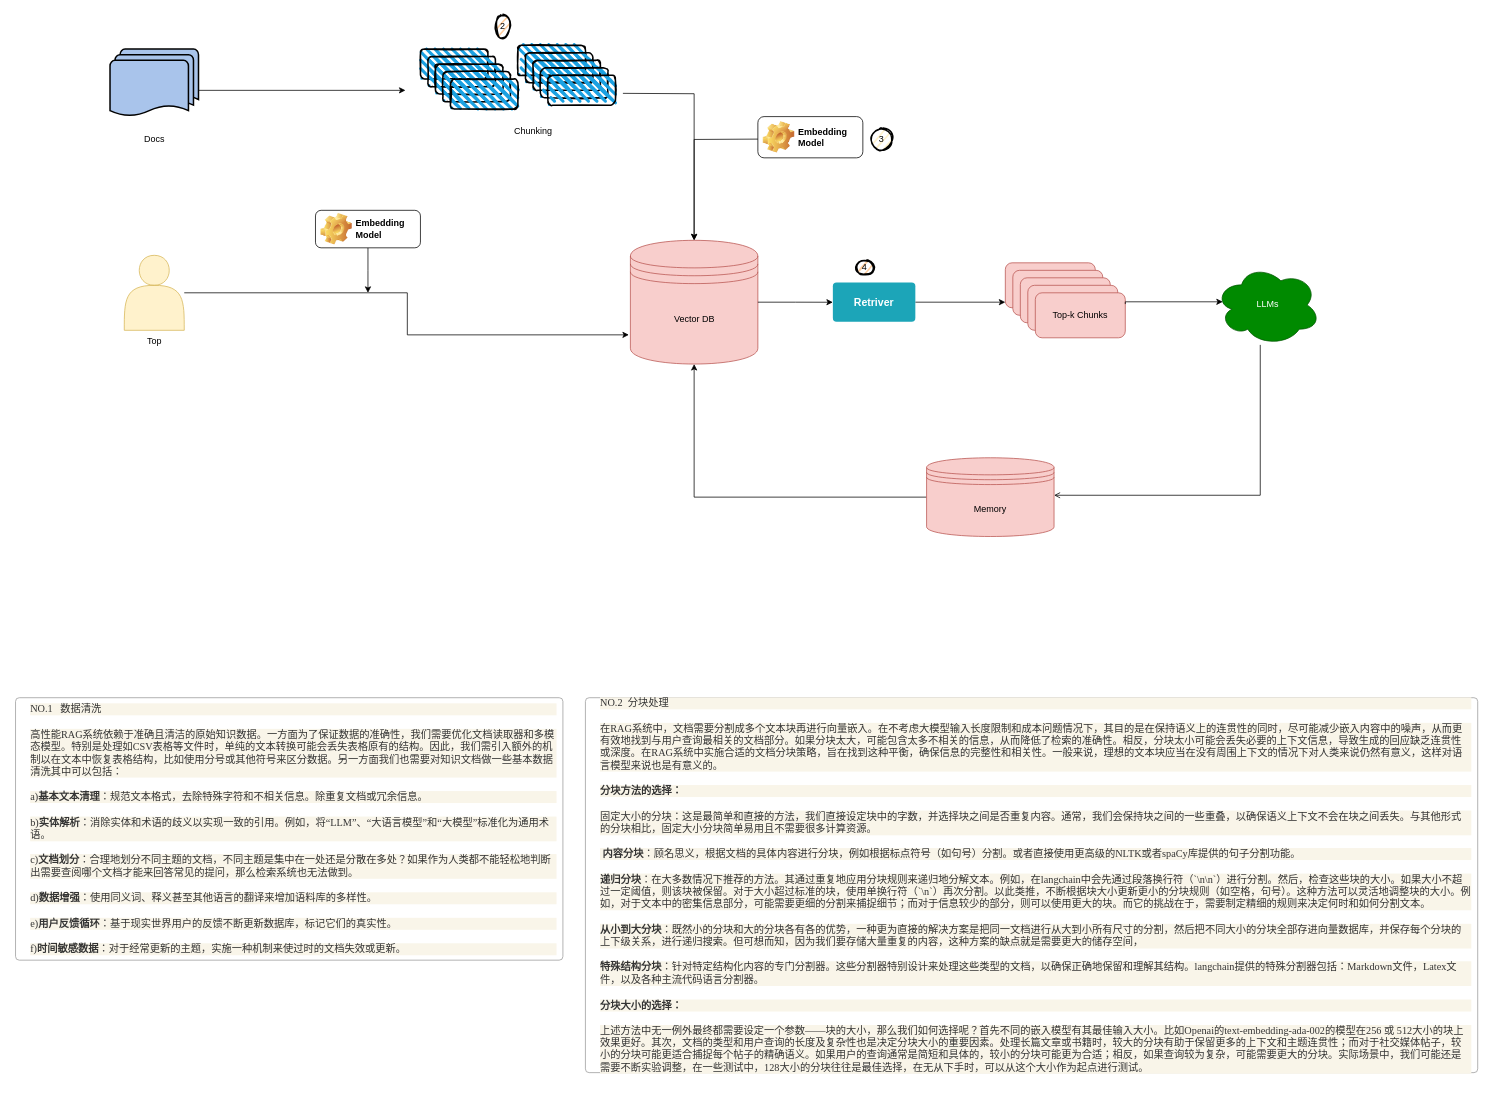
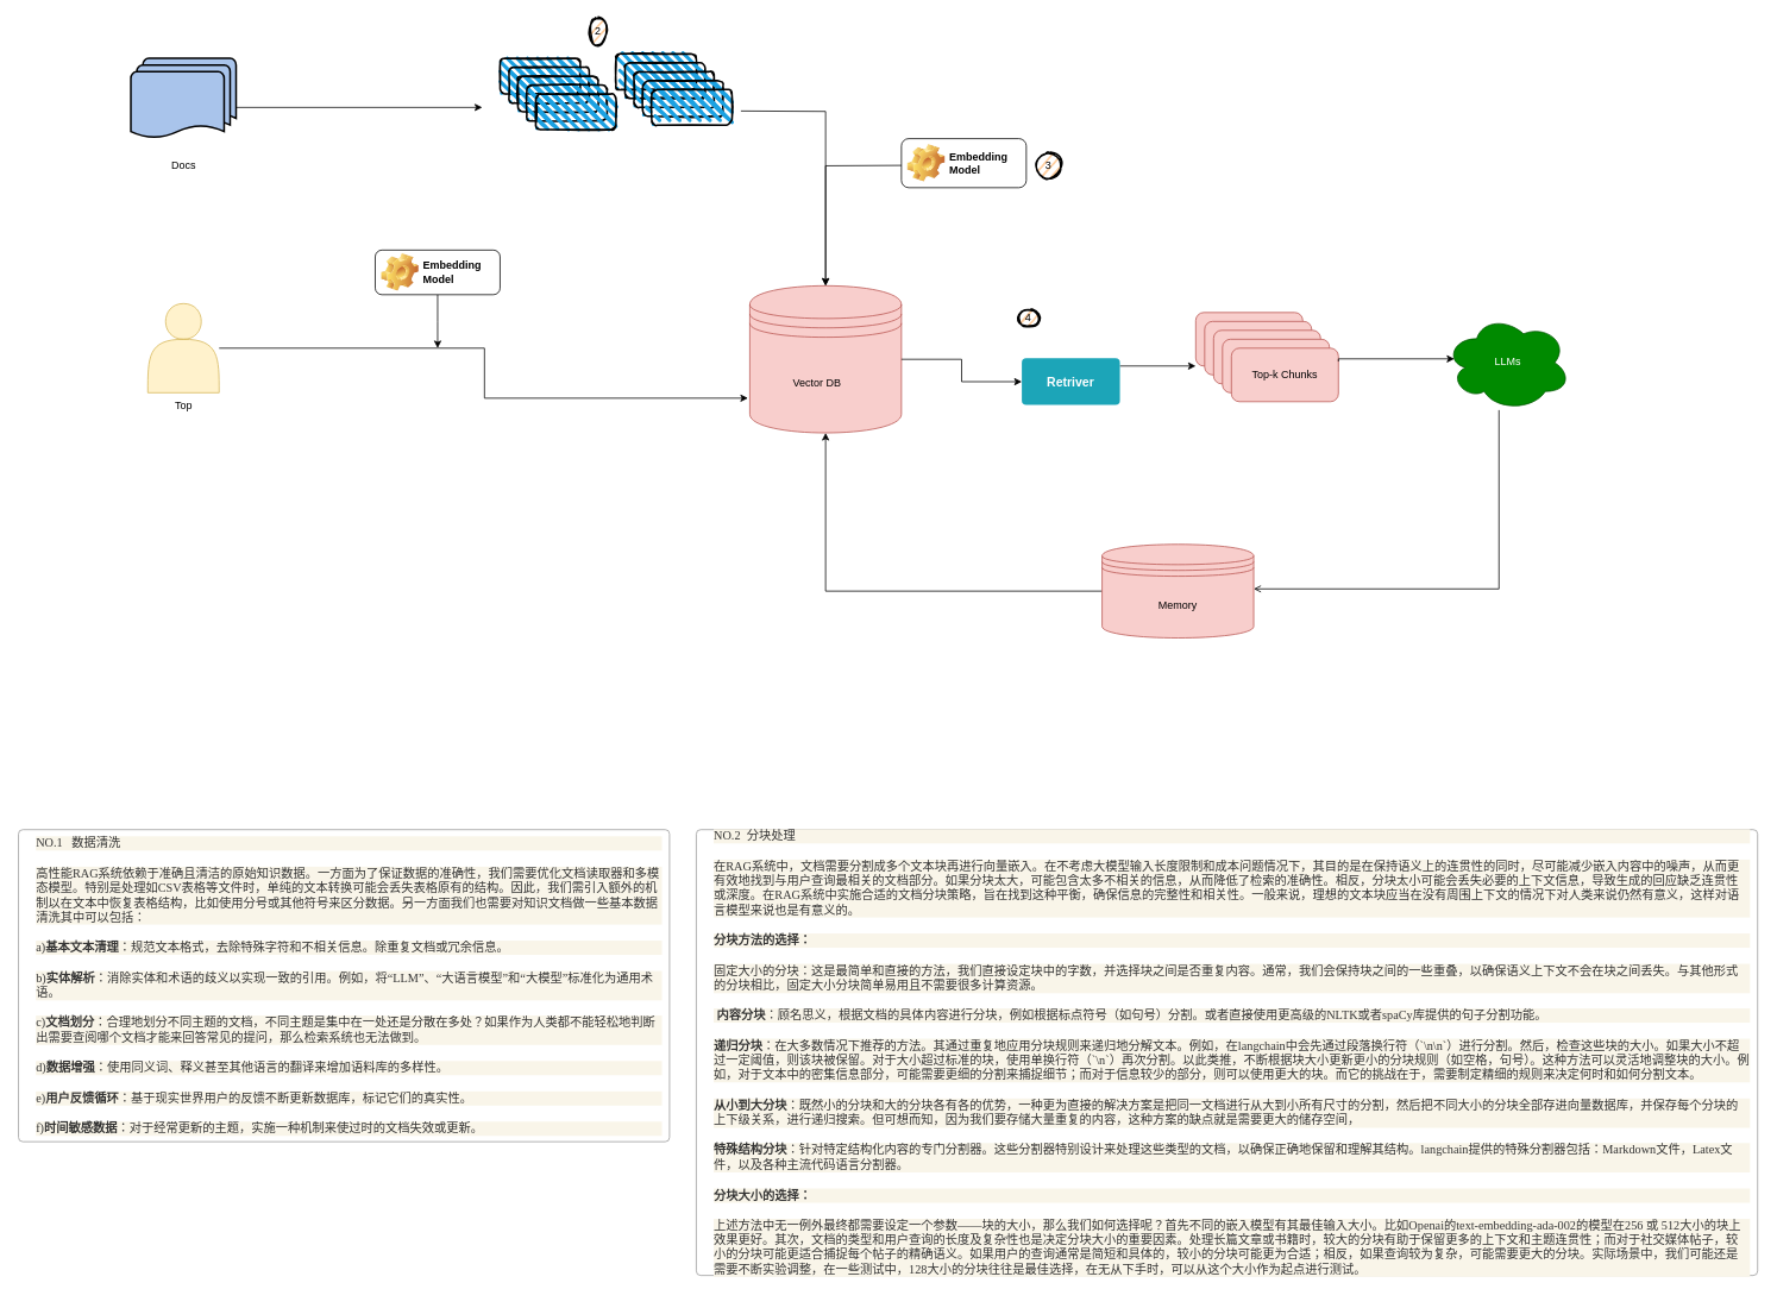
- <mxCell id="14" value="Chunking" style="text;html=1;align=center;verticalAlign=middle;resizable=0;points=[];autosize=1;strokeColor=none;fillColor=none;" vertex="1" parent="1"><mxGeometry x="670" y="160" width="80" height="30" as="geometry" /></mxCell>
- <mxCell id="42" value="3" style="ellipse;whiteSpace=wrap;html=1;strokeWidth=2;fillWeight=2;hachureGap=8;fillColor=#fff2cc;fillStyle=dots;sketch=1;" vertex="1" parent="1"><mxGeometry x="1160" y="170" width="30" height="30" as="geometry" /></mxCell>
+ <mxCell id="42" value="3" style="ellipse;whiteSpace=wrap;html=1;strokeWidth=2;fillWeight=2;hachureGap=8;fillColor=#FFCE9F;fillStyle=dots;sketch=1;" vertex="1" parent="1"><mxGeometry x="1160" y="170" width="30" height="30" as="geometry" /></mxCell>
- <mxCell id="44" value="Retriver" style="html=1;shadow=0;dashed=0;shape=mxgraph.bootstrap.rrect;rSize=5;strokeColor=none;strokeWidth=1;fillColor=#1CA5B8;fontColor=#FFFFFF;whiteSpace=wrap;align=center;verticalAlign=middle;spacingLeft=0;fontStyle=1;fontSize=14;spacing=5;" vertex="1" parent="1"><mxGeometry x="1110" y="376.25" width="110" height="52.5" as="geometry" /></mxCell>
+ <mxCell id="44" value="Retriver" style="html=1;shadow=0;dashed=0;shape=mxgraph.bootstrap.rrect;rSize=5;strokeColor=none;strokeWidth=1;fillColor=#1CA5B8;fontColor=#FFFFFF;whiteSpace=wrap;align=center;verticalAlign=middle;spacingLeft=0;fontStyle=1;fontSize=14;spacing=5;" vertex="1" parent="1"><mxGeometry x="1145" y="401.25" width="110" height="52.5" as="geometry" /></mxCell>
- <mxCell id="18" value="Vector DB" style="text;html=1;align=center;verticalAlign=middle;resizable=0;points=[];autosize=1;strokeColor=none;fillColor=none;" vertex="1" parent="1"><mxGeometry x="885" y="410" width="80" height="30" as="geometry" /></mxCell>
+ <mxCell id="18" value="Vector DB" style="text;html=1;align=center;verticalAlign=middle;resizable=0;points=[];autosize=1;strokeColor=none;fillColor=none;" vertex="1" parent="1"><mxGeometry x="875" y="415" width="80" height="30" as="geometry" /></mxCell>
